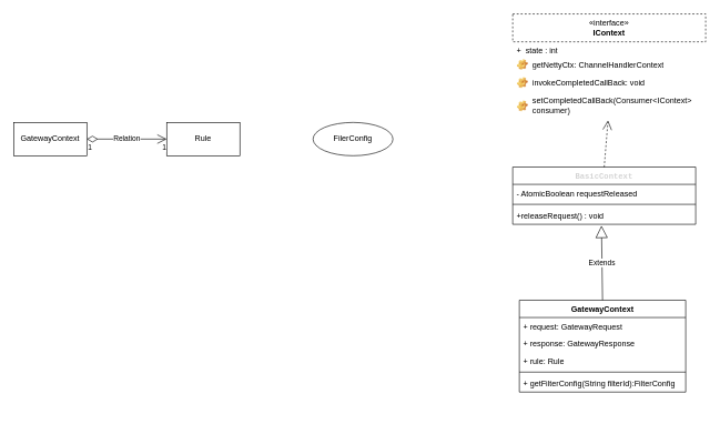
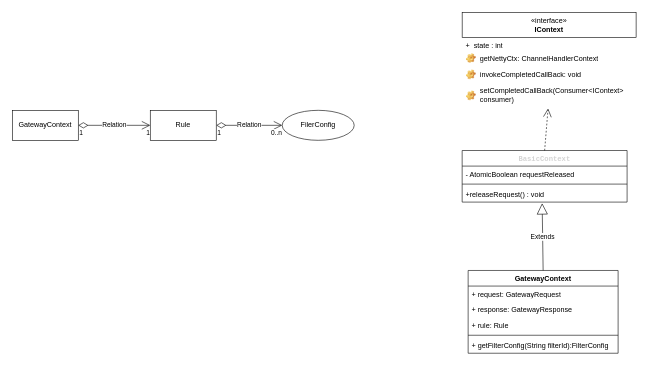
- <mxCell id="4" value="«interface»&lt;br&gt;&lt;b&gt;IContext&lt;/b&gt;" style="html=1;whiteSpace=wrap;dashed=1;" vertex="1" parent="3"><mxGeometry width="290" height="41.86" as="geometry" /></mxCell>
+ <mxCell id="4" value="«interface»&lt;br&gt;&lt;b&gt;IContext&lt;/b&gt;" style="html=1;whiteSpace=wrap;" vertex="1" parent="3"><mxGeometry width="290" height="41.86" as="geometry" /></mxCell>
+ <mxCell id="23" value="Relation" style="endArrow=open;html=1;endSize=12;startArrow=diamondThin;startSize=14;startFill=0;edgeStyle=orthogonalEdgeStyle;rounded=0;exitX=1;exitY=0.5;exitDx=0;exitDy=0;entryX=0;entryY=0.5;entryDx=0;entryDy=0;" edge="1" parent="1" source="26" target="27"><mxGeometry relative="1" as="geometry"><mxPoint x="460" y="205" as="sourcePoint" /><mxPoint x="620" y="205" as="targetPoint" /></mxGeometry></mxCell>
+ <mxCell id="24" value="1" style="edgeLabel;resizable=0;html=1;align=left;verticalAlign=top;" connectable="0" vertex="1" parent="23"><mxGeometry x="-1" relative="1" as="geometry" /></mxCell>
+ <mxCell id="25" value="0..n" style="edgeLabel;resizable=0;html=1;align=right;verticalAlign=top;" connectable="0" vertex="1" parent="23"><mxGeometry x="1" relative="1" as="geometry" /></mxCell>
